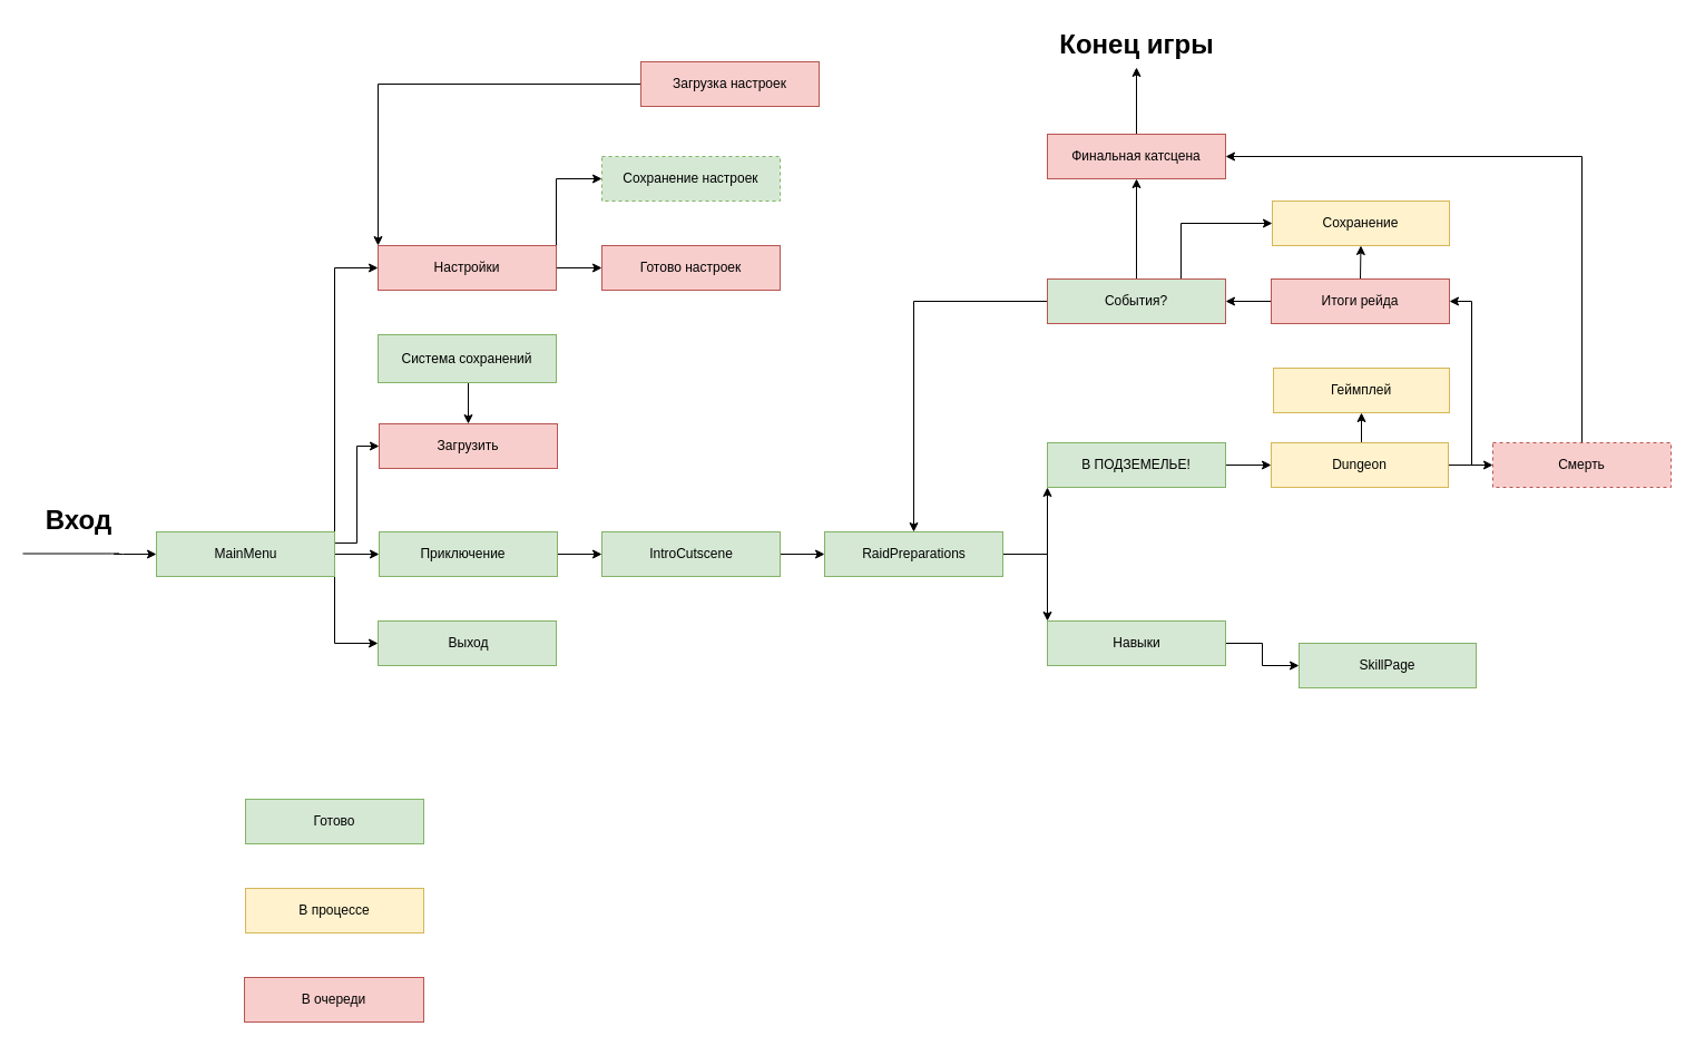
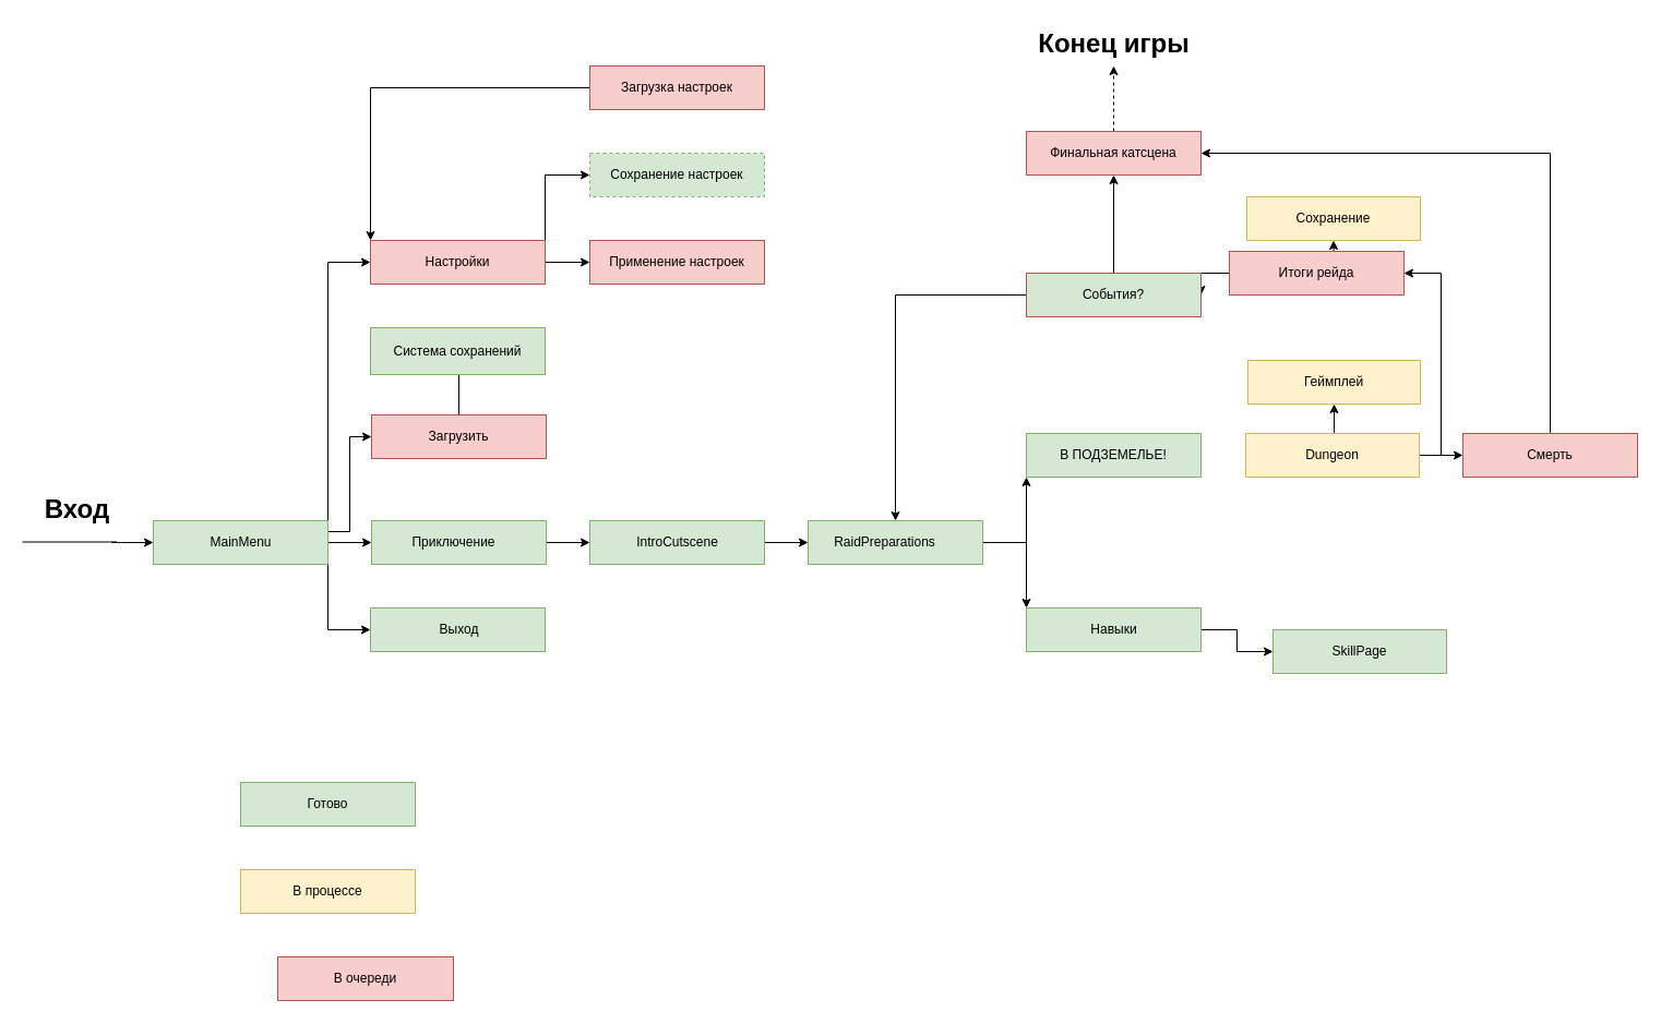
- <mxCell id="57" value="Загрузка настроек" style="whiteSpace=wrap;html=1;fillColor=#f8cecc;strokeColor=#b85450;" parent="1" vertex="1"><mxGeometry x="575" y="55" width="160" height="40" as="geometry" /></mxCell>
+ <mxCell id="57" value="Загрузка настроек" style="whiteSpace=wrap;html=1;fillColor=#f8cecc;strokeColor=#b85450;" parent="1" vertex="1"><mxGeometry x="540" y="60" width="160" height="40" as="geometry" /></mxCell>
- <mxCell id="43" style="edgeStyle=orthogonalEdgeStyle;rounded=0;orthogonalLoop=1;jettySize=auto;html=1;exitX=0.5;exitY=0;exitDx=0;exitDy=0;entryX=0.5;entryY=1;entryDx=0;entryDy=0;" parent="1" source="44" target="46" edge="1"><mxGeometry relative="1" as="geometry"><mxPoint x="1020" y="137" as="targetPoint" /></mxGeometry></mxCell>
+ <mxCell id="43" style="edgeStyle=orthogonalEdgeStyle;rounded=0;orthogonalLoop=1;jettySize=auto;html=1;exitX=0.5;exitY=0;exitDx=0;exitDy=0;entryX=0.5;entryY=1;entryDx=0;entryDy=0;dashed=1;" parent="1" source="44" target="46" edge="1"><mxGeometry relative="1" as="geometry"><mxPoint x="1020" y="137" as="targetPoint" /></mxGeometry></mxCell>
- <mxCell id="41" style="edgeStyle=orthogonalEdgeStyle;rounded=0;orthogonalLoop=1;jettySize=auto;html=1;exitX=0.75;exitY=0;exitDx=0;exitDy=0;entryX=0;entryY=0.5;entryDx=0;entryDy=0;" parent="1" source="42" target="58" edge="1"><mxGeometry relative="1" as="geometry" /></mxCell>
- <mxCell id="55" value="Готово настроек" style="whiteSpace=wrap;html=1;fillColor=#f8cecc;strokeColor=#b85450;" parent="1" vertex="1"><mxGeometry x="540" y="220" width="160" height="40" as="geometry" /></mxCell>
+ <mxCell id="55" value="Применение настроек" style="whiteSpace=wrap;html=1;fillColor=#f8cecc;strokeColor=#b85450;" parent="1" vertex="1"><mxGeometry x="540" y="220" width="160" height="40" as="geometry" /></mxCell>
- <mxCell id="38" value="Итоги рейда" style="whiteSpace=wrap;html=1;fillColor=#f8cecc;strokeColor=#b85450;" parent="1" vertex="1"><mxGeometry x="1141" y="250" width="160" height="40" as="geometry" /></mxCell>
+ <mxCell id="38" value="Итоги рейда" style="whiteSpace=wrap;html=1;fillColor=#f8cecc;strokeColor=#b85450;" parent="1" vertex="1"><mxGeometry x="1126" y="230" width="160" height="40" as="geometry" /></mxCell>
- <mxCell id="52" style="edgeStyle=orthogonalEdgeStyle;rounded=0;orthogonalLoop=1;jettySize=auto;html=1;exitX=0.5;exitY=1;exitDx=0;exitDy=0;entryX=0.5;entryY=0;entryDx=0;entryDy=0;" parent="1" source="53" target="32" edge="1"><mxGeometry relative="1" as="geometry" /></mxCell>
+ <mxCell id="52" style="edgeStyle=orthogonalEdgeStyle;rounded=0;orthogonalLoop=1;jettySize=auto;html=1;exitX=0.5;exitY=1;exitDx=0;exitDy=0;entryX=0.5;entryY=0;entryDx=0;entryDy=0;endArrow=none;" parent="1" source="53" target="32" edge="1"><mxGeometry relative="1" as="geometry" /></mxCell>
- <mxCell id="25" style="edgeStyle=orthogonalEdgeStyle;rounded=0;orthogonalLoop=1;jettySize=auto;html=1;exitX=1;exitY=0.5;exitDx=0;exitDy=0;entryX=0;entryY=0.5;entryDx=0;entryDy=0;" parent="1" source="26" target="30" edge="1"><mxGeometry relative="1" as="geometry" /></mxCell>
- <mxCell id="48" value="Смерть" style="whiteSpace=wrap;html=1;fillColor=#f8cecc;strokeColor=#b85450;dashed=1;" parent="1" vertex="1"><mxGeometry x="1340" y="397" width="160" height="40" as="geometry" /></mxCell>
+ <mxCell id="48" value="Смерть" style="whiteSpace=wrap;html=1;fillColor=#f8cecc;strokeColor=#b85450;" parent="1" vertex="1"><mxGeometry x="1340" y="397" width="160" height="40" as="geometry" /></mxCell>
- <mxCell id="21" value="RaidPreparations" style="text;html=1;align=center;verticalAlign=middle;resizable=0;points=[];autosize=1;" parent="1" vertex="1"><mxGeometry x="765" y="487" width="110" height="20" as="geometry" /></mxCell>
+ <mxCell id="21" value="RaidPreparations" style="text;html=1;align=center;verticalAlign=middle;resizable=0;points=[];autosize=1;" parent="1" vertex="1"><mxGeometry x="755" y="487" width="110" height="20" as="geometry" /></mxCell>
- <mxCell id="51" value="В очереди" style="whiteSpace=wrap;html=1;fillColor=#f8cecc;strokeColor=#b85450;" parent="1" vertex="1"><mxGeometry x="219" y="877" width="161" height="40" as="geometry" /></mxCell>
+ <mxCell id="51" value="В очереди" style="whiteSpace=wrap;html=1;fillColor=#f8cecc;strokeColor=#b85450;" parent="1" vertex="1"><mxGeometry x="254" y="877" width="161" height="40" as="geometry" /></mxCell>
